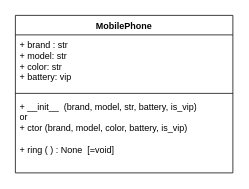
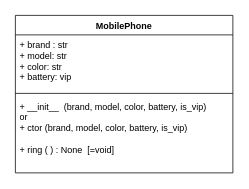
- <mxCell id="5" value="+ __init__&amp;nbsp; (brand, model, str, battery, is_vip)&lt;div&gt;or&amp;nbsp;&lt;/div&gt;&lt;div&gt;+ ctor&amp;nbsp;&lt;span style=&quot;background-color: transparent; color: light-dark(rgb(0, 0, 0), rgb(255, 255, 255));&quot;&gt;(brand, model, color, battery, is_vip)&lt;/span&gt;&lt;/div&gt;&lt;div&gt;&lt;span style=&quot;background-color: transparent; color: light-dark(rgb(0, 0, 0), rgb(255, 255, 255));&quot;&gt;&lt;br&gt;&lt;/span&gt;&lt;/div&gt;&lt;div&gt;&lt;span style=&quot;background-color: transparent; color: light-dark(rgb(0, 0, 0), rgb(255, 255, 255));&quot;&gt;+ ring ( ) : None&amp;nbsp; [=void]&lt;/span&gt;&lt;/div&gt;" style="text;strokeColor=none;fillColor=none;align=left;verticalAlign=top;spacingLeft=4;spacingRight=4;overflow=hidden;rotatable=0;points=[[0,0.5],[1,0.5]];portConstraint=eastwest;whiteSpace=wrap;html=1;" parent="2" vertex="1"><mxGeometry y="108" width="290" height="102" as="geometry" /></mxCell>
+ <mxCell id="5" value="+ __init__&amp;nbsp; (brand, model, color, battery, is_vip)&lt;div&gt;or&amp;nbsp;&lt;/div&gt;&lt;div&gt;+ ctor&amp;nbsp;&lt;span style=&quot;background-color: transparent; color: light-dark(rgb(0, 0, 0), rgb(255, 255, 255));&quot;&gt;(brand, model, color, battery, is_vip)&lt;/span&gt;&lt;/div&gt;&lt;div&gt;&lt;span style=&quot;background-color: transparent; color: light-dark(rgb(0, 0, 0), rgb(255, 255, 255));&quot;&gt;&lt;br&gt;&lt;/span&gt;&lt;/div&gt;&lt;div&gt;&lt;span style=&quot;background-color: transparent; color: light-dark(rgb(0, 0, 0), rgb(255, 255, 255));&quot;&gt;+ ring ( ) : None&amp;nbsp; [=void]&lt;/span&gt;&lt;/div&gt;" style="text;strokeColor=none;fillColor=none;align=left;verticalAlign=top;spacingLeft=4;spacingRight=4;overflow=hidden;rotatable=0;points=[[0,0.5],[1,0.5]];portConstraint=eastwest;whiteSpace=wrap;html=1;" parent="2" vertex="1"><mxGeometry y="108" width="290" height="102" as="geometry" /></mxCell>
